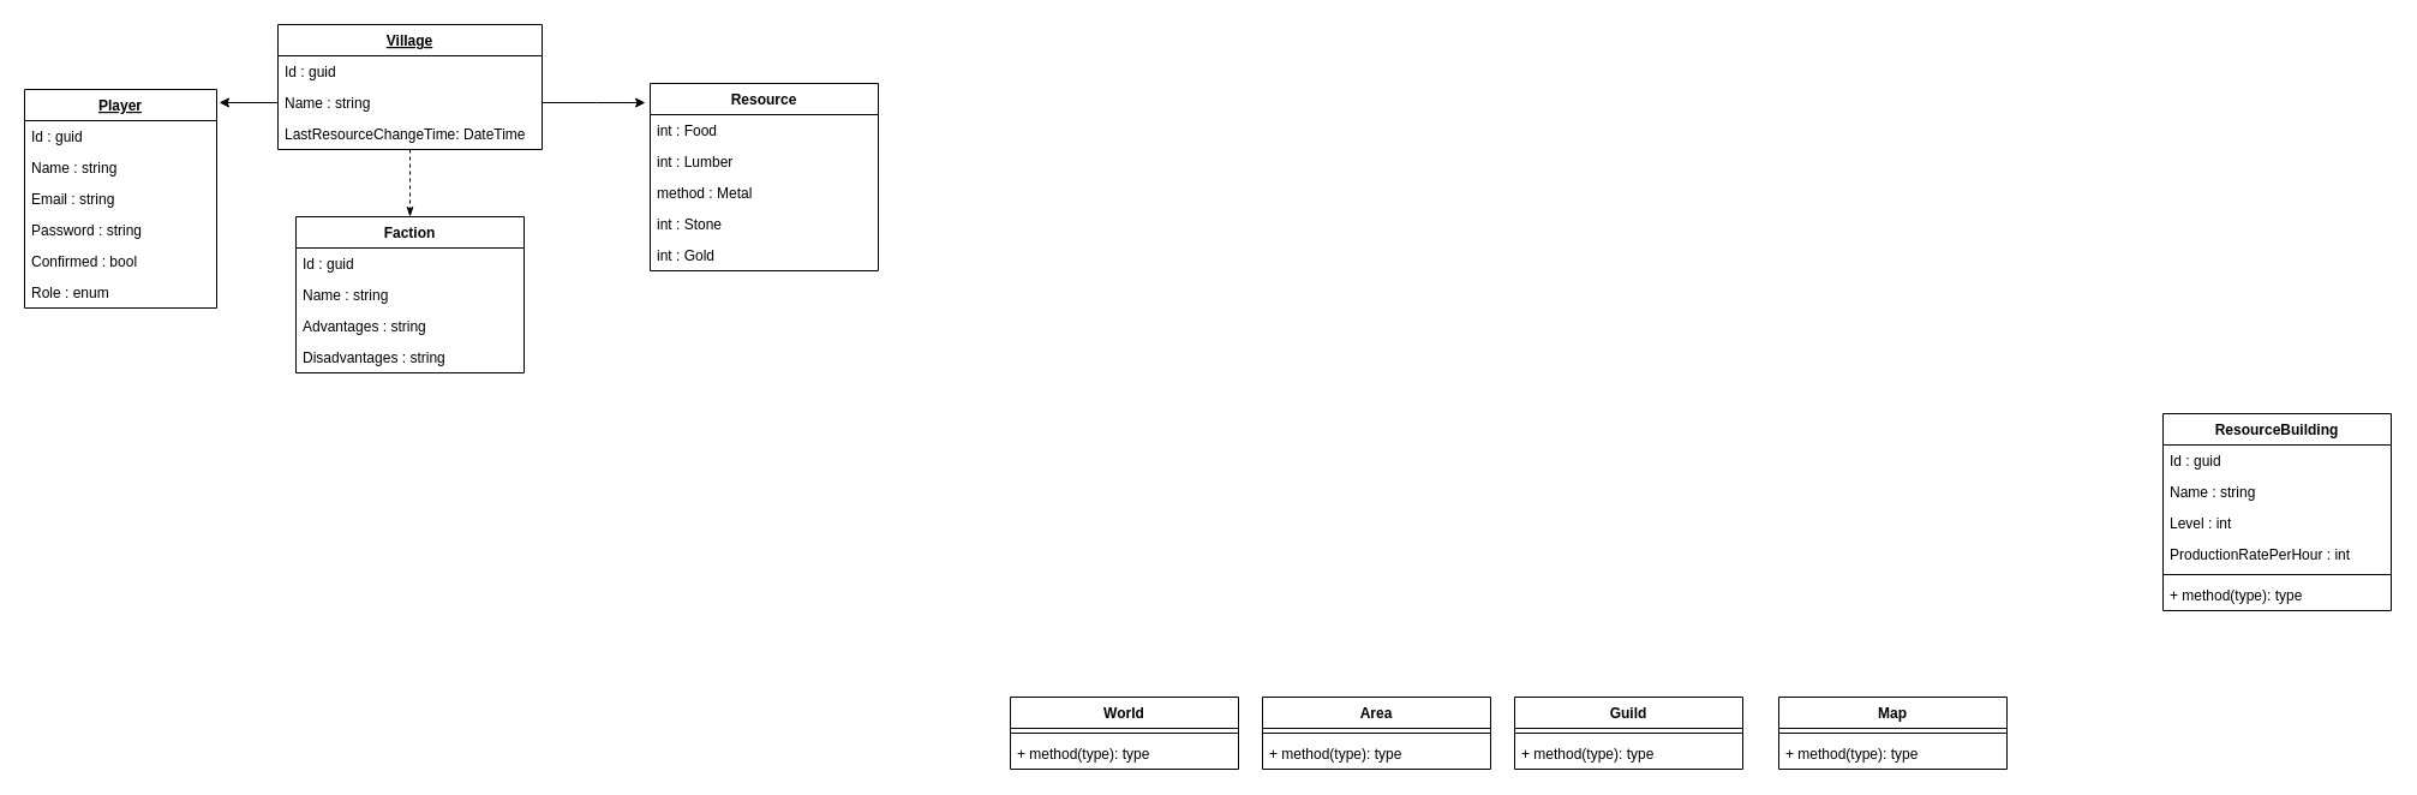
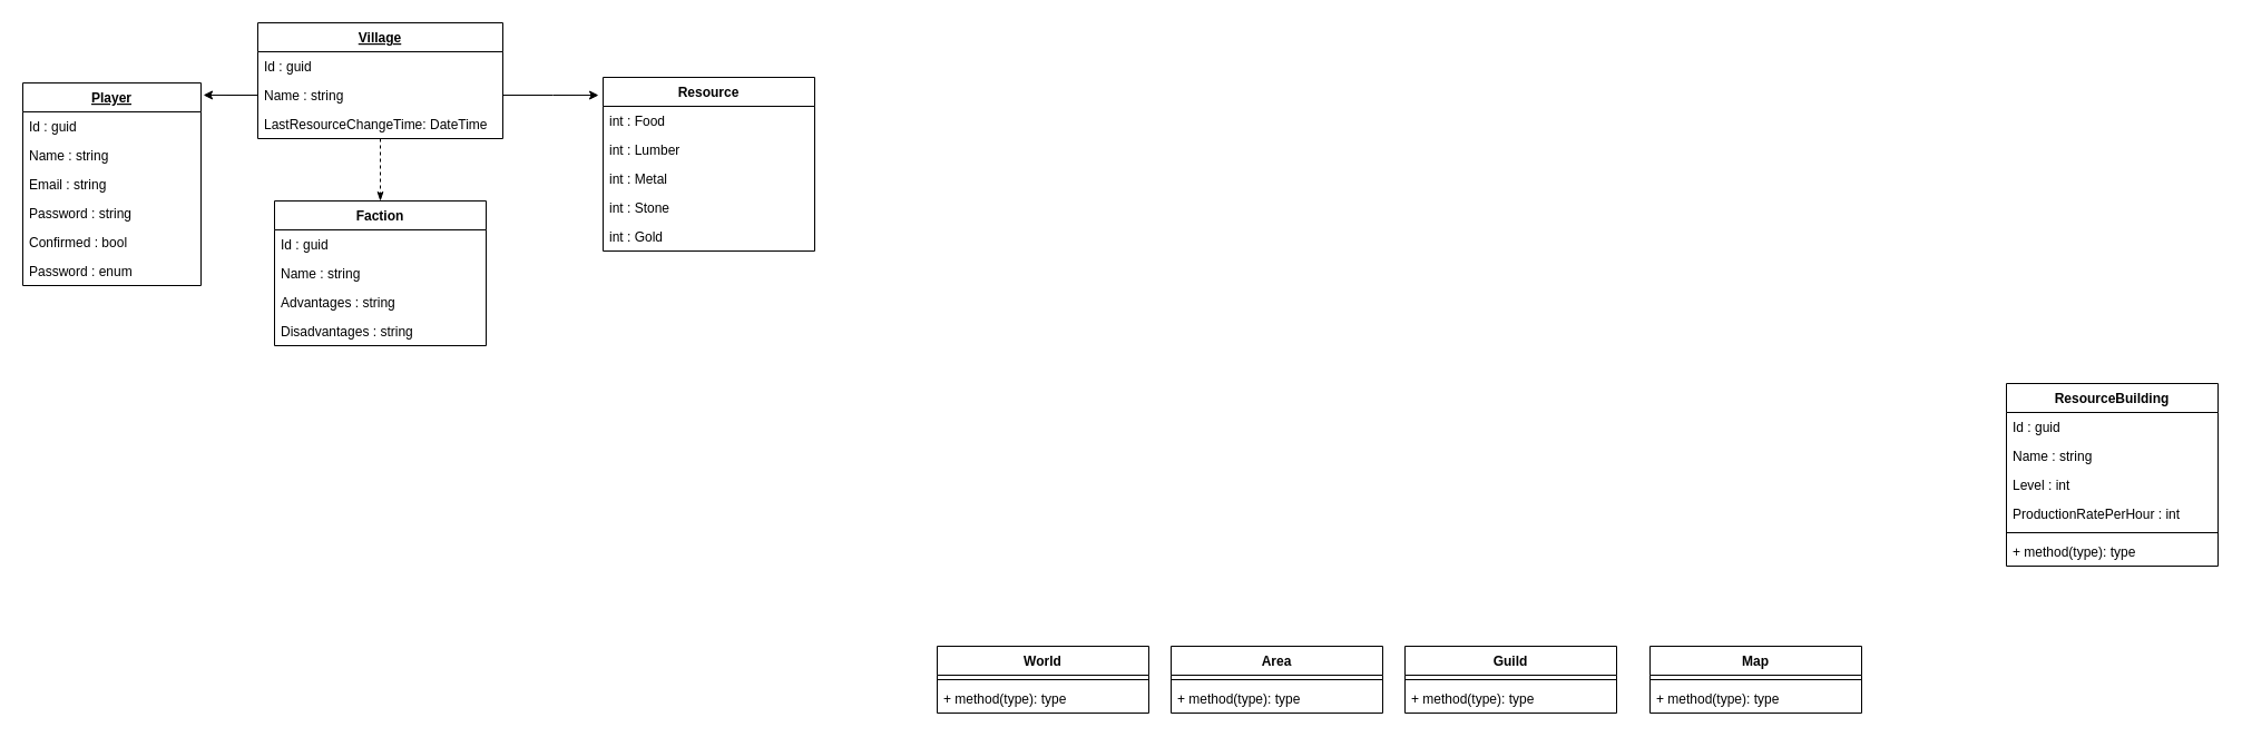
- <mxCell id="22" value="method : Metal" style="text;strokeColor=none;fillColor=none;align=left;verticalAlign=top;spacingLeft=4;spacingRight=4;overflow=hidden;rotatable=0;points=[[0,0.5],[1,0.5]];portConstraint=eastwest;" vertex="1" parent="19"><mxGeometry y="78" width="190" height="26" as="geometry" /></mxCell>
+ <mxCell id="22" value="int : Metal" style="text;strokeColor=none;fillColor=none;align=left;verticalAlign=top;spacingLeft=4;spacingRight=4;overflow=hidden;rotatable=0;points=[[0,0.5],[1,0.5]];portConstraint=eastwest;" vertex="1" parent="19"><mxGeometry y="78" width="190" height="26" as="geometry" /></mxCell>
- <mxCell id="8" value="Role : enum" style="text;strokeColor=none;fillColor=none;align=left;verticalAlign=top;spacingLeft=4;spacingRight=4;overflow=hidden;rotatable=0;points=[[0,0.5],[1,0.5]];portConstraint=eastwest;rounded=0;" parent="2" vertex="1"><mxGeometry y="156" width="160" height="26" as="geometry" /></mxCell>
+ <mxCell id="8" value="Password : enum" style="text;strokeColor=none;fillColor=none;align=left;verticalAlign=top;spacingLeft=4;spacingRight=4;overflow=hidden;rotatable=0;points=[[0,0.5],[1,0.5]];portConstraint=eastwest;rounded=0;" parent="2" vertex="1"><mxGeometry y="156" width="160" height="26" as="geometry" /></mxCell>
